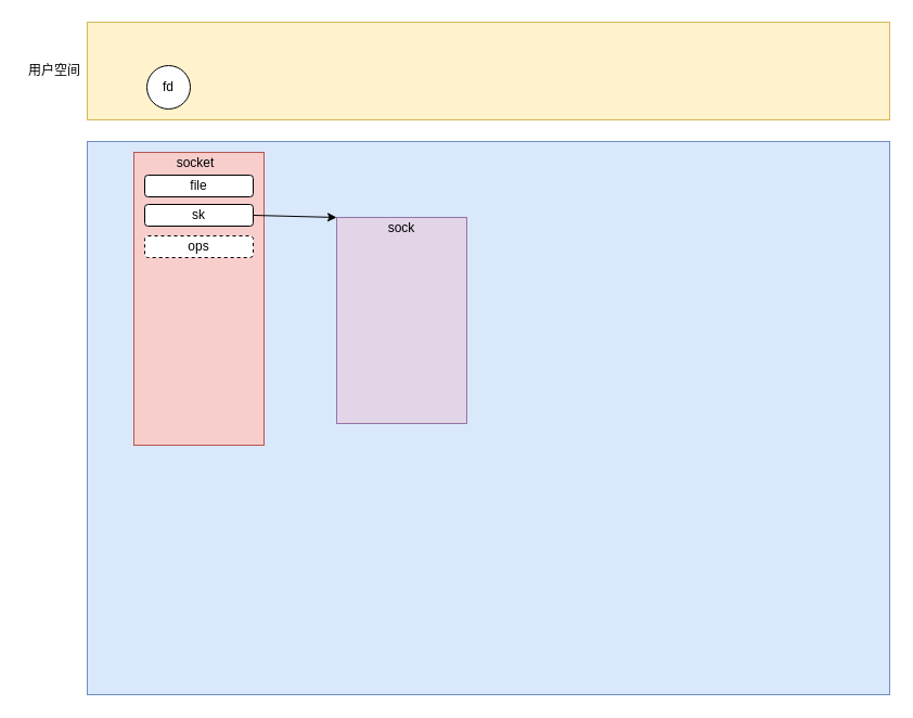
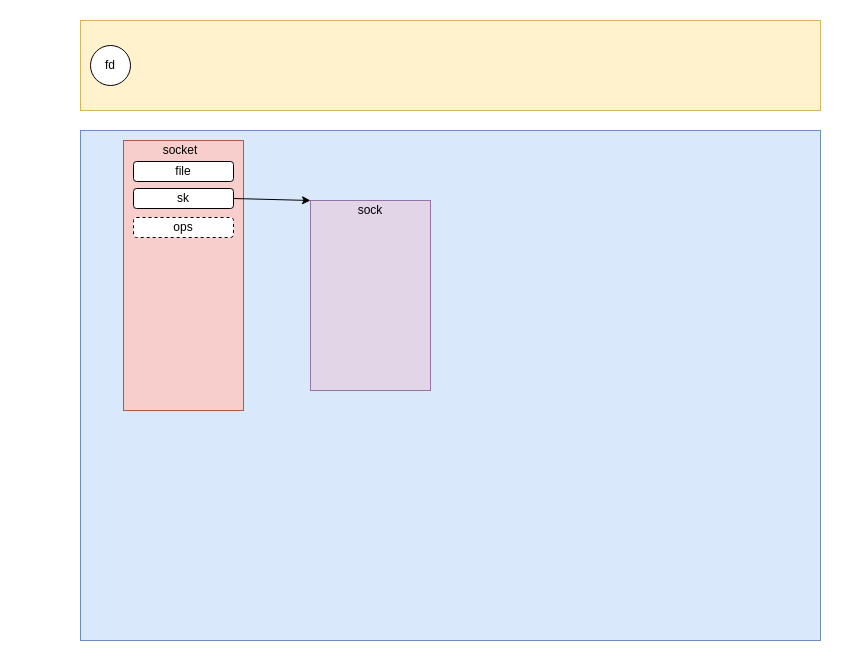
- <mxCell id="5" value="用户空间" style="text;html=1;strokeColor=none;fillColor=none;align=center;verticalAlign=middle;whiteSpace=wrap;rounded=0;" vertex="1" parent="1"><mxGeometry y="50" width="60" height="30" as="geometry" x="20" /></mxCell>
- <mxCell id="3" value="fd" style="ellipse;whiteSpace=wrap;html=1;" vertex="1" parent="1"><mxGeometry x="135" y="60" width="40" height="40" as="geometry" /></mxCell>
+ <mxCell id="3" value="fd" style="ellipse;whiteSpace=wrap;html=1;" vertex="1" parent="1"><mxGeometry x="90" y="45" width="40" height="40" as="geometry" /></mxCell>
